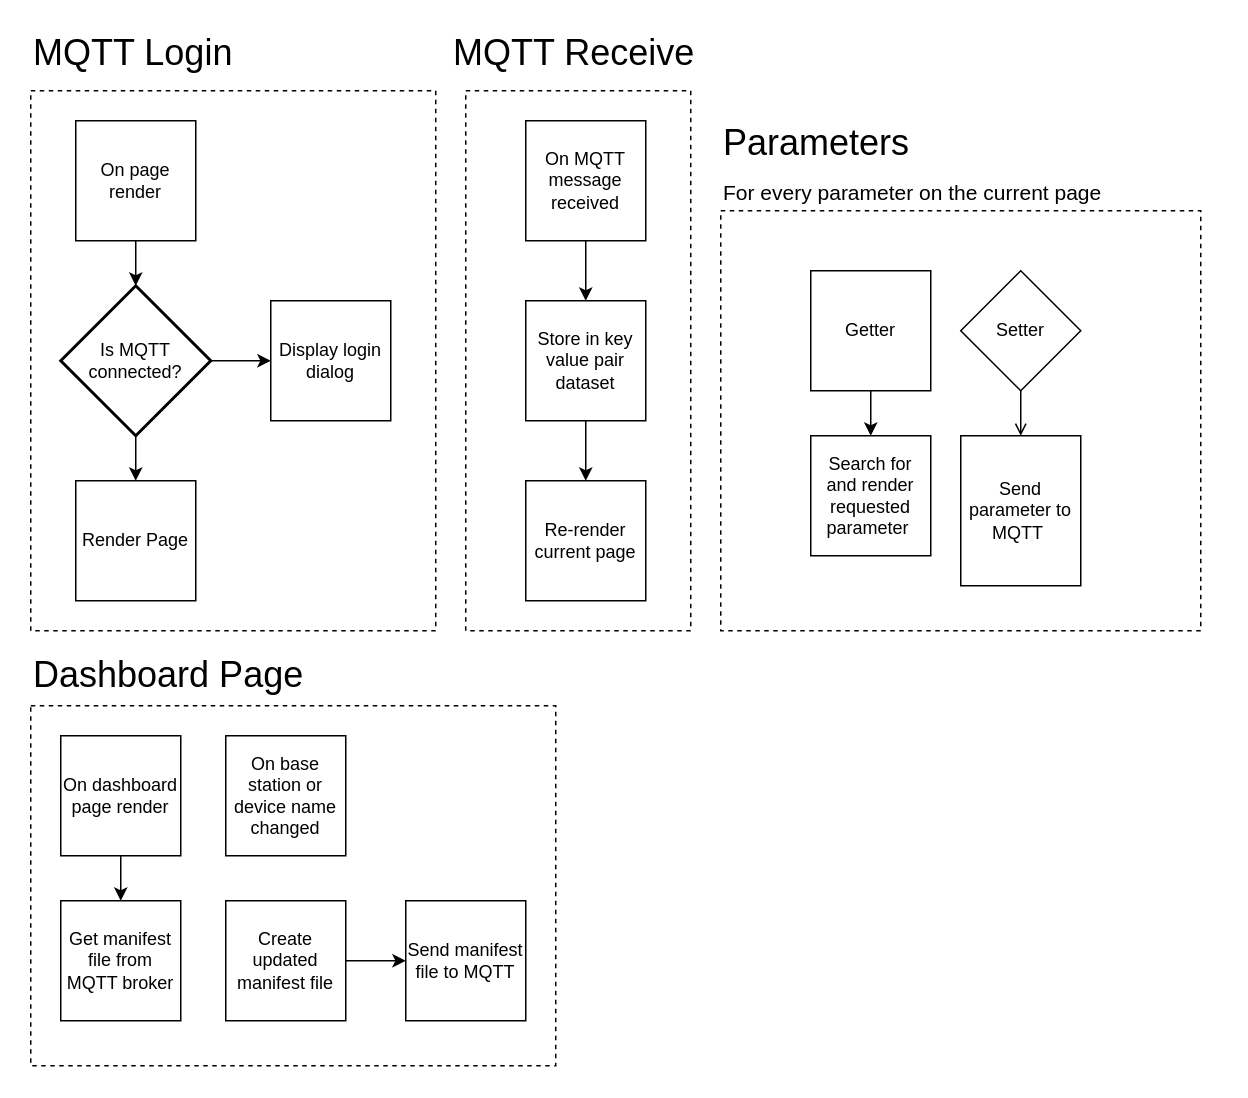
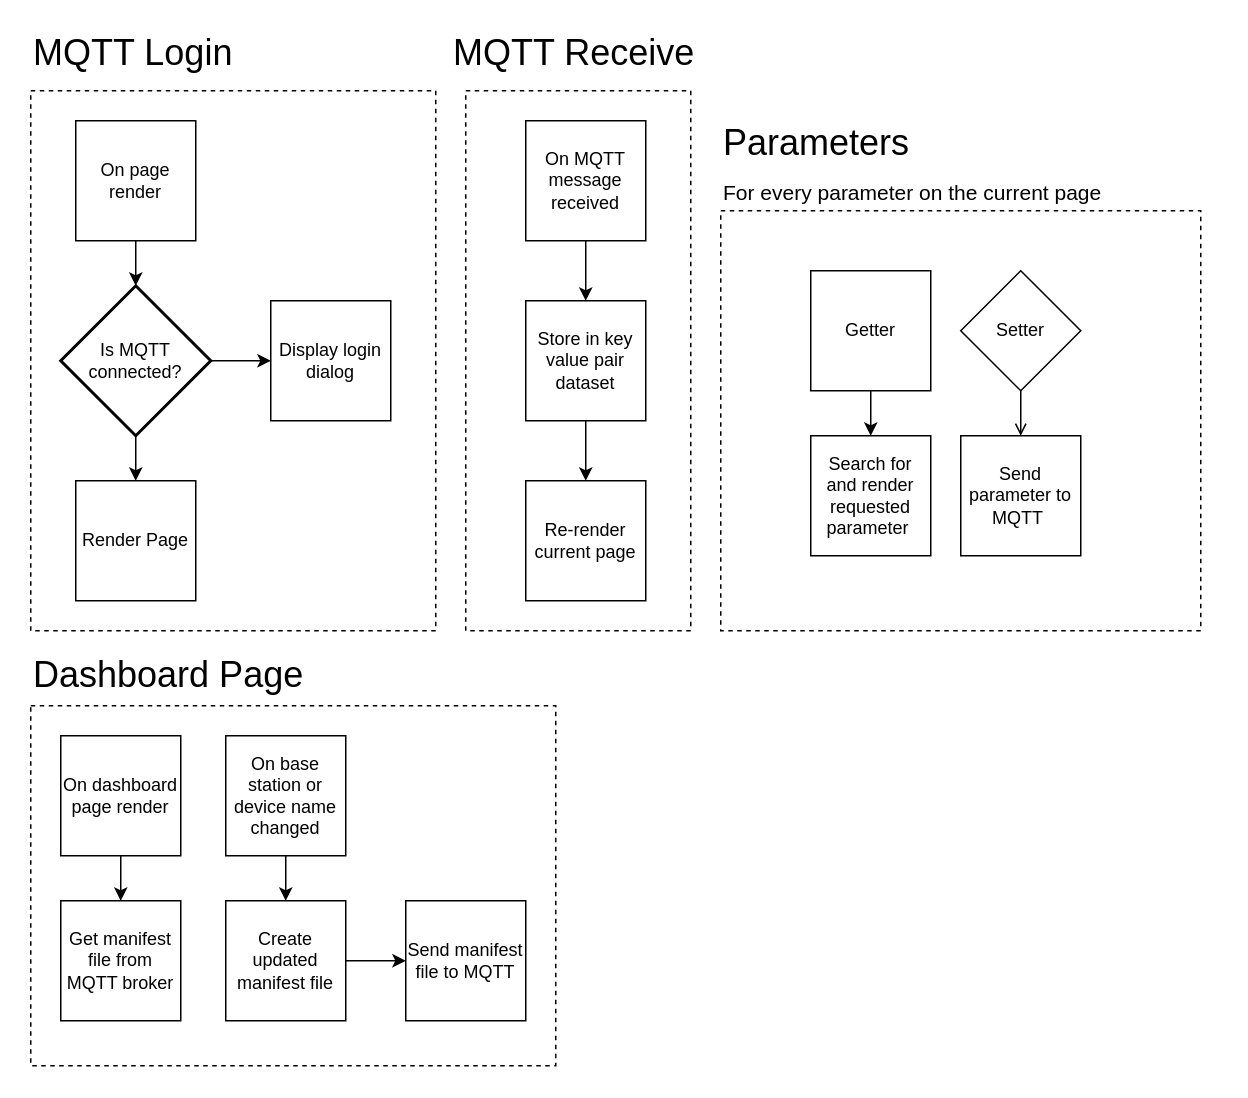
- <mxCell id="26" value="Send parameter to MQTT&amp;nbsp;" style="whiteSpace=wrap;html=1;aspect=fixed;" vertex="1" parent="1"><mxGeometry x="640" y="290" width="80" height="100" as="geometry" /></mxCell>
+ <mxCell id="26" value="Send parameter to MQTT&amp;nbsp;" style="whiteSpace=wrap;html=1;aspect=fixed;" vertex="1" parent="1"><mxGeometry x="640" y="290" width="80" height="80" as="geometry" /></mxCell>
+ <mxCell id="31" style="edgeStyle=orthogonalEdgeStyle;rounded=0;orthogonalLoop=1;jettySize=auto;html=1;entryX=0.5;entryY=0;entryDx=0;entryDy=0;" edge="1" parent="1" source="32" target="34"><mxGeometry relative="1" as="geometry" /></mxCell>
